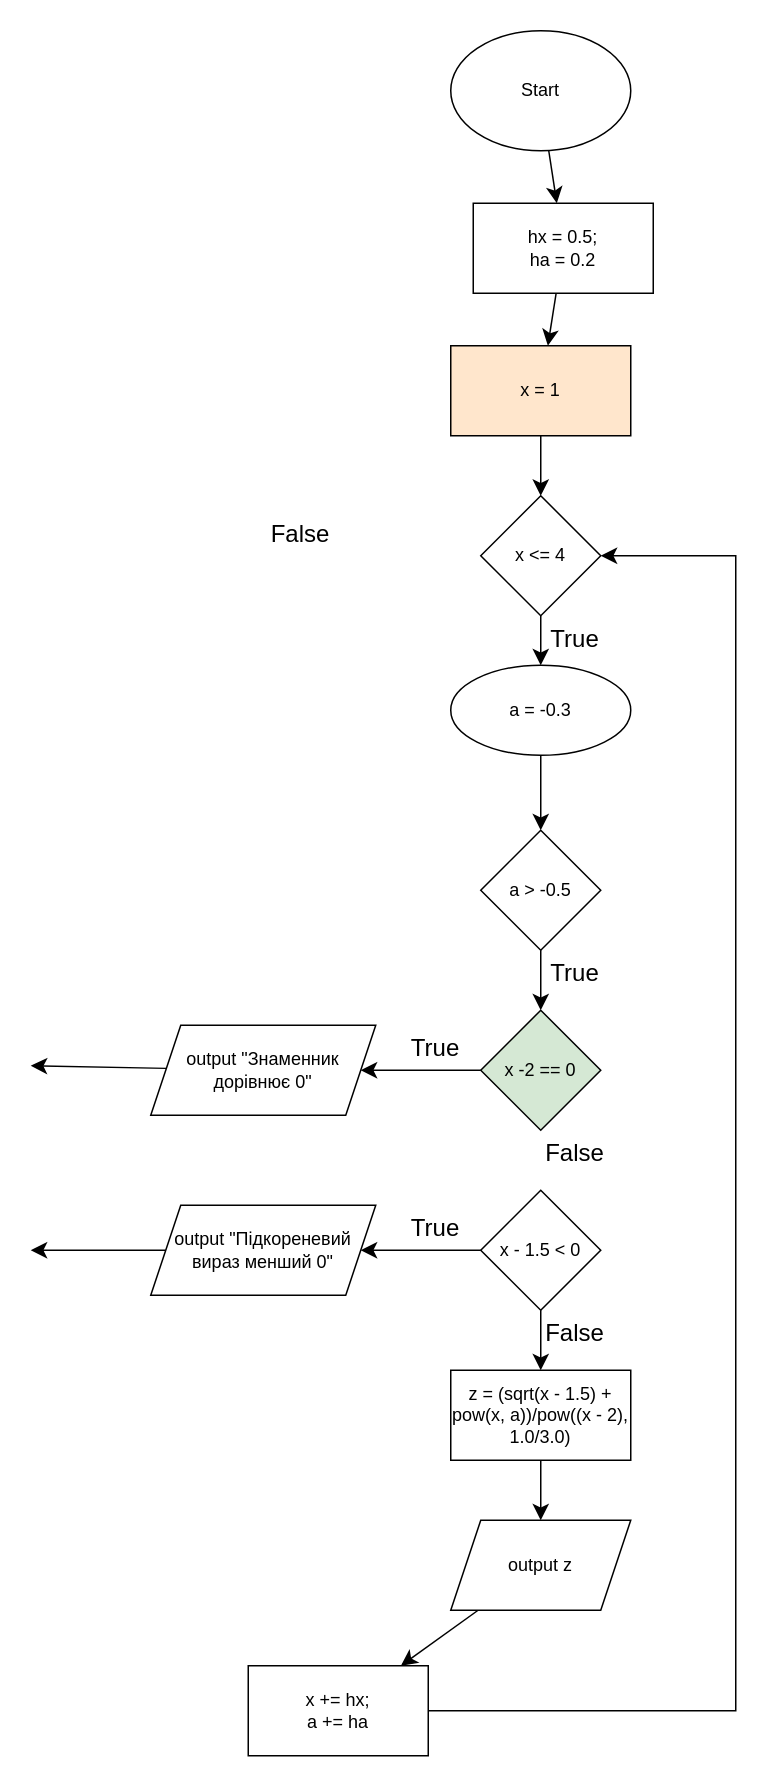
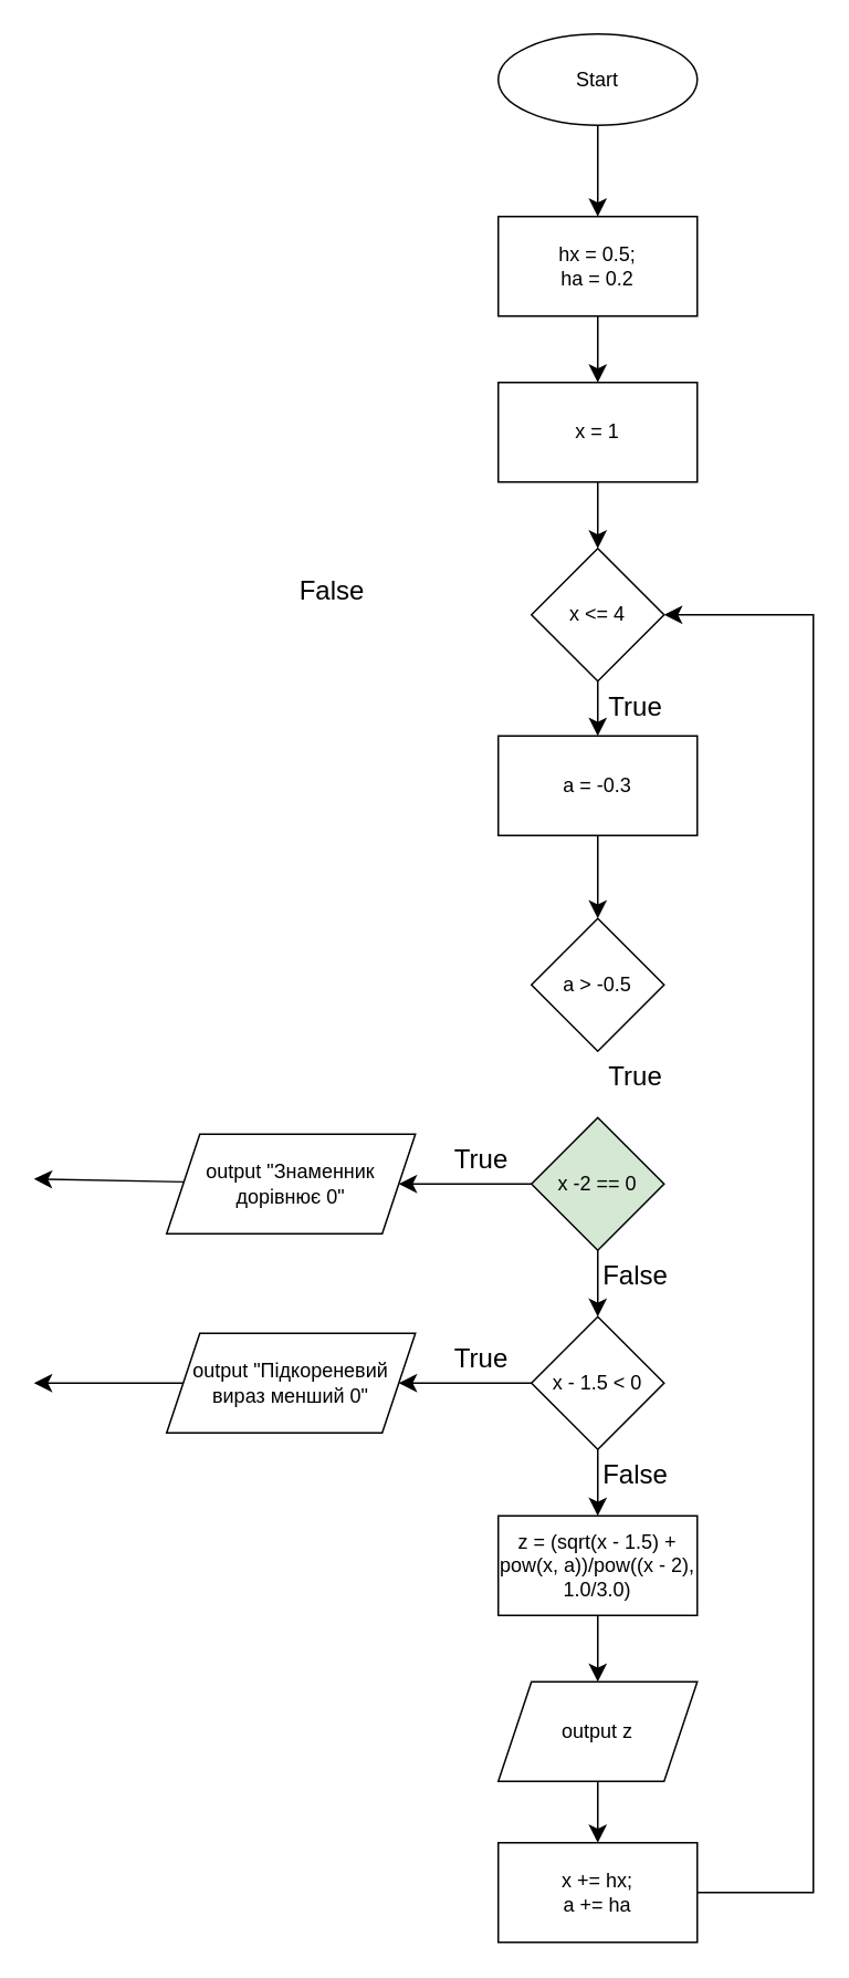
- <mxCell id="3" value="Start" style="ellipse;whiteSpace=wrap;html=1;" vertex="1" parent="1"><mxGeometry x="300" y="20" width="120" height="80" as="geometry" /></mxCell>
+ <mxCell id="3" value="Start" style="ellipse;whiteSpace=wrap;html=1;" vertex="1" parent="1"><mxGeometry x="300" y="20" width="120" height="55" as="geometry" /></mxCell>
- <mxCell id="5" value="&lt;div&gt;hx = 0.5;&lt;/div&gt;&lt;div&gt;&lt;span style=&quot;background-color: initial;&quot;&gt;ha = 0.2&lt;/span&gt;&lt;/div&gt;" style="whiteSpace=wrap;html=1;" vertex="1" parent="1"><mxGeometry x="315" y="135" width="120" height="60" as="geometry" /></mxCell>
+ <mxCell id="5" value="&lt;div&gt;hx = 0.5;&lt;/div&gt;&lt;div&gt;&lt;span style=&quot;background-color: initial;&quot;&gt;ha = 0.2&lt;/span&gt;&lt;/div&gt;" style="whiteSpace=wrap;html=1;" vertex="1" parent="1"><mxGeometry x="300" y="130" width="120" height="60" as="geometry" /></mxCell>
- <mxCell id="7" value="x = 1" style="whiteSpace=wrap;html=1;fillColor=#ffe6cc;" vertex="1" parent="1"><mxGeometry x="300" y="230" width="120" height="60" as="geometry" /></mxCell>
+ <mxCell id="7" value="x = 1" style="whiteSpace=wrap;html=1;" vertex="1" parent="1"><mxGeometry x="300" y="230" width="120" height="60" as="geometry" /></mxCell>
- <mxCell id="11" value="a = -0.3" style="ellipse;whiteSpace=wrap;html=1;" vertex="1" parent="1"><mxGeometry x="300" y="443" width="120" height="60" as="geometry" /></mxCell>
+ <mxCell id="11" value="a = -0.3" style="whiteSpace=wrap;html=1;" vertex="1" parent="1"><mxGeometry x="300" y="443" width="120" height="60" as="geometry" /></mxCell>
- <mxCell id="12" value="" style="edgeStyle=none;curved=1;rounded=0;orthogonalLoop=1;jettySize=auto;html=1;fontSize=12;startSize=8;endSize=8;" edge="1" parent="1" source="13" target="16"><mxGeometry relative="1" as="geometry" /></mxCell>
+ <mxCell id="15" value="" style="edgeStyle=none;curved=1;rounded=0;orthogonalLoop=1;jettySize=auto;html=1;fontSize=12;startSize=8;endSize=8;" edge="1" parent="1" source="16" target="21"><mxGeometry relative="1" as="geometry" /></mxCell>
- <mxCell id="29" value="x += hx;&lt;div&gt;a += ha&lt;/div&gt;" style="whiteSpace=wrap;html=1;" vertex="1" parent="1"><mxGeometry x="165" y="1110" width="120" height="60" as="geometry" /></mxCell>
+ <mxCell id="29" value="x += hx;&lt;div&gt;a += ha&lt;/div&gt;" style="whiteSpace=wrap;html=1;" vertex="1" parent="1"><mxGeometry x="300" y="1110" width="120" height="60" as="geometry" /></mxCell>
